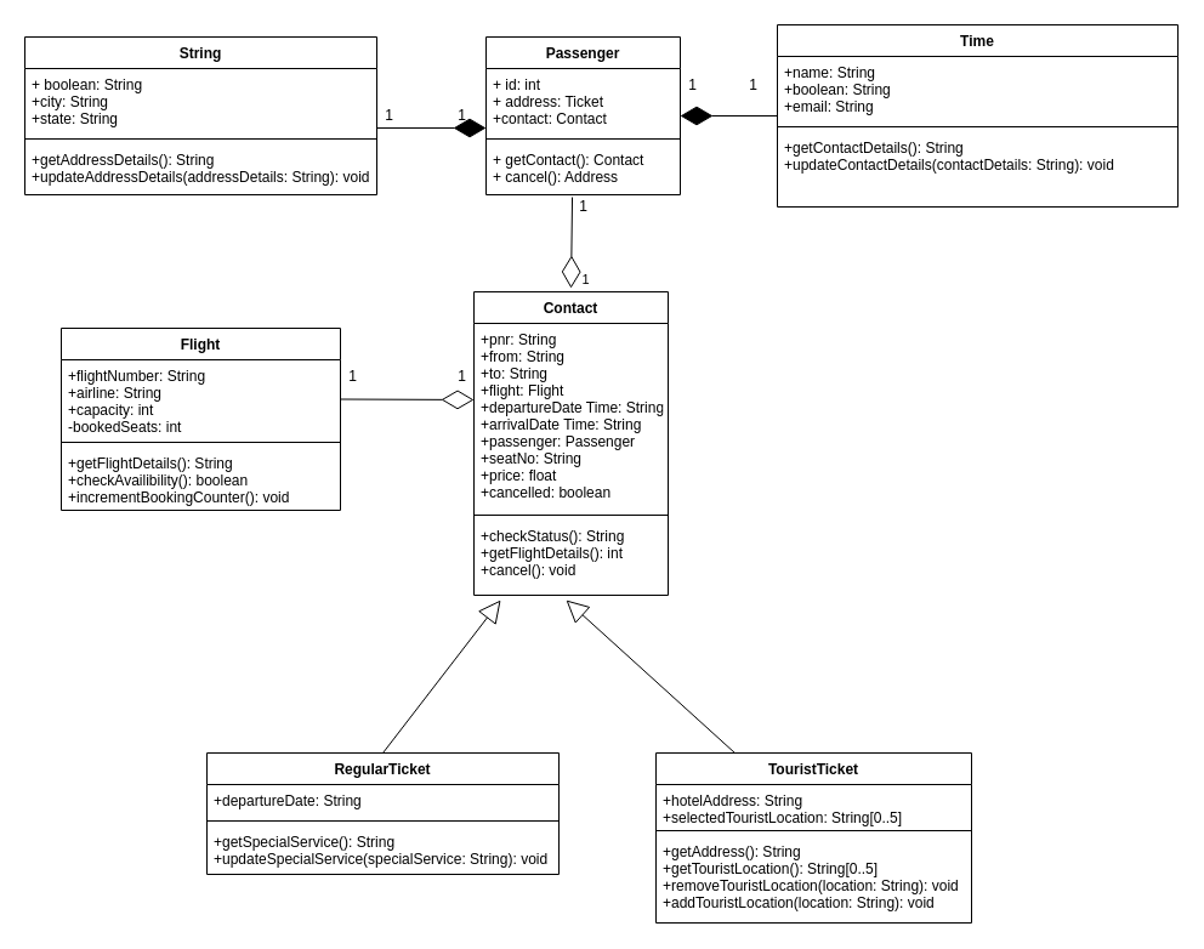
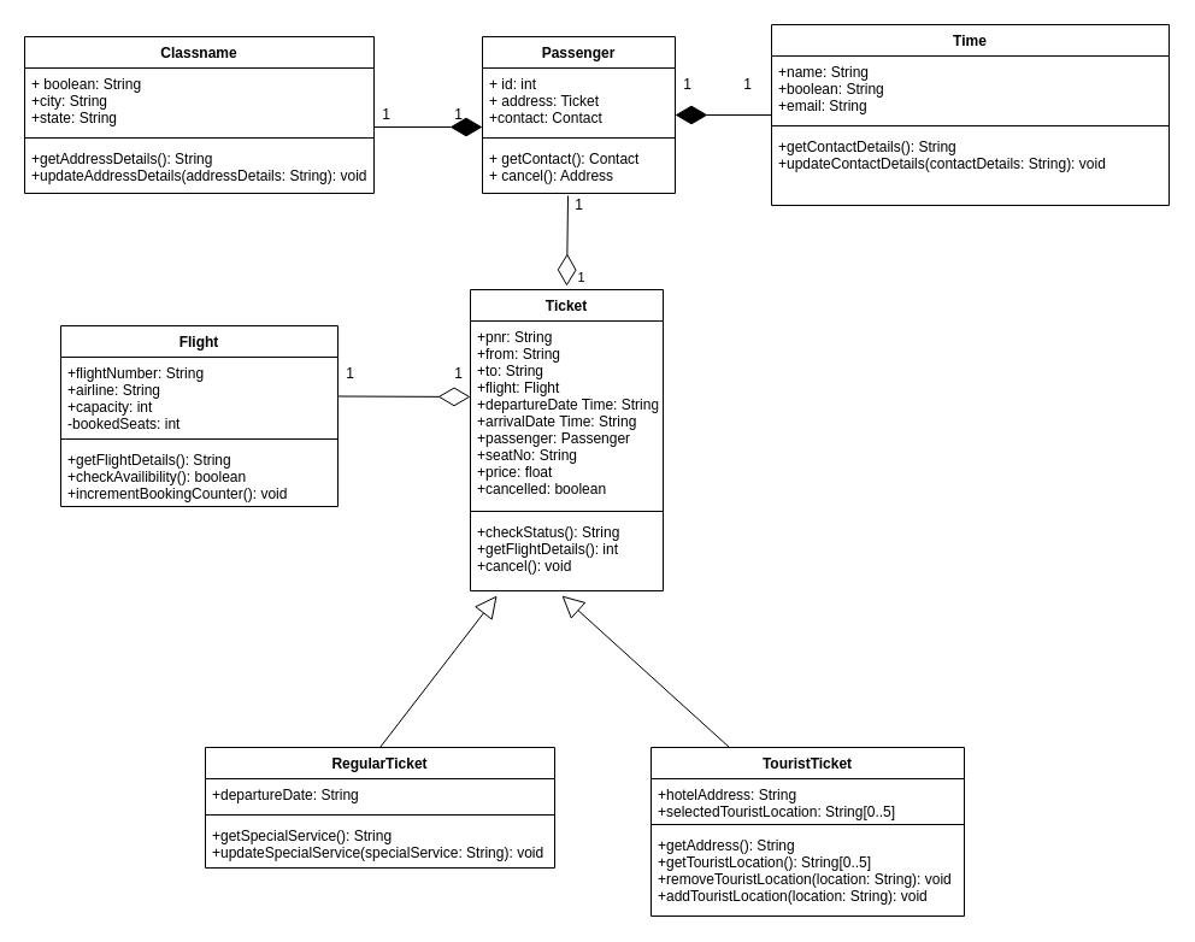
- <mxCell id="10" value="String" style="swimlane;fontStyle=1;align=center;verticalAlign=top;childLayout=stackLayout;horizontal=1;startSize=26;horizontalStack=0;resizeParent=1;resizeParentMax=0;resizeLast=0;collapsible=1;marginBottom=0;" vertex="1" parent="1"><mxGeometry x="20" y="30" width="290" height="130" as="geometry" /></mxCell>
+ <mxCell id="10" value="Classname" style="swimlane;fontStyle=1;align=center;verticalAlign=top;childLayout=stackLayout;horizontal=1;startSize=26;horizontalStack=0;resizeParent=1;resizeParentMax=0;resizeLast=0;collapsible=1;marginBottom=0;" vertex="1" parent="1"><mxGeometry x="20" y="30" width="290" height="130" as="geometry" /></mxCell>
- <mxCell id="20" value="Contact" style="swimlane;fontStyle=1;align=center;verticalAlign=top;childLayout=stackLayout;horizontal=1;startSize=26;horizontalStack=0;resizeParent=1;resizeParentMax=0;resizeLast=0;collapsible=1;marginBottom=0;" vertex="1" parent="1"><mxGeometry x="390" y="240" width="160" height="250" as="geometry" /></mxCell>
+ <mxCell id="20" value="Ticket" style="swimlane;fontStyle=1;align=center;verticalAlign=top;childLayout=stackLayout;horizontal=1;startSize=26;horizontalStack=0;resizeParent=1;resizeParentMax=0;resizeLast=0;collapsible=1;marginBottom=0;" vertex="1" parent="1"><mxGeometry x="390" y="240" width="160" height="250" as="geometry" /></mxCell>
